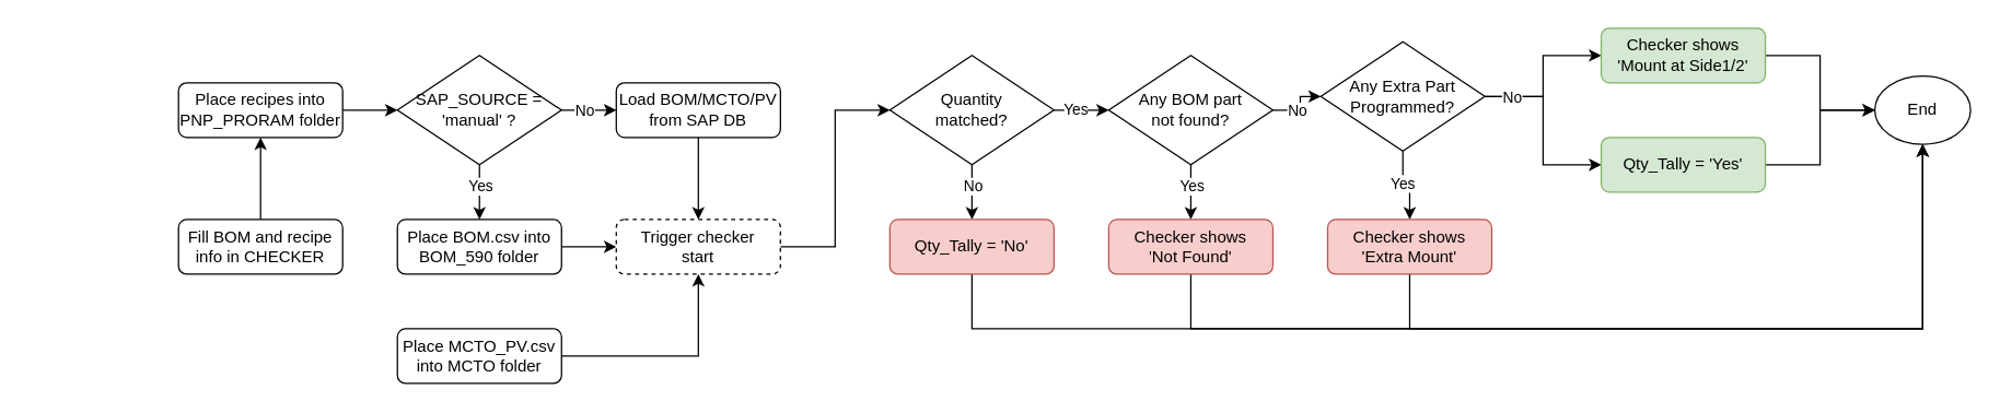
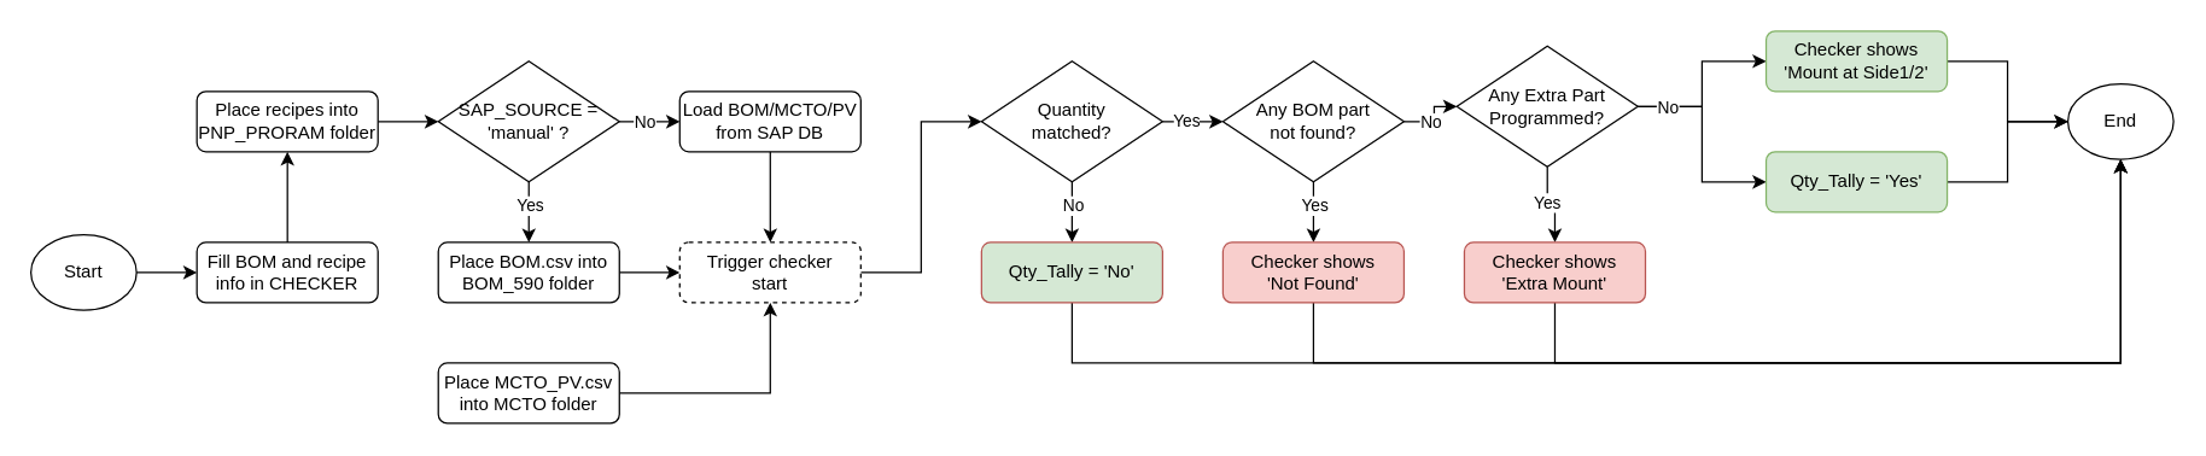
+ <mxCell id="3" value="Start" style="ellipse;whiteSpace=wrap;html=1;" parent="1" vertex="1"><mxGeometry x="20" y="155" width="70" height="50" as="geometry" /></mxCell>
+ <mxCell id="2" value="" style="edgeStyle=orthogonalEdgeStyle;rounded=0;orthogonalLoop=1;jettySize=auto;html=1;" edge="1" parent="1" source="3" target="17"><mxGeometry relative="1" as="geometry" /></mxCell>
- <mxCell id="26" value="Qty_Tally = 'No'" style="rounded=1;whiteSpace=wrap;html=1;fontSize=12;glass=0;strokeWidth=1;shadow=0;fillColor=#f8cecc;strokeColor=#b85450;" vertex="1" parent="1"><mxGeometry x="650" y="160" width="120" height="40" as="geometry" /></mxCell>
+ <mxCell id="26" value="Qty_Tally = 'No'" style="rounded=1;whiteSpace=wrap;html=1;fontSize=12;glass=0;strokeWidth=1;shadow=0;fillColor=#d5e8d4;strokeColor=#b85450;" vertex="1" parent="1"><mxGeometry x="650" y="160" width="120" height="40" as="geometry" /></mxCell>
